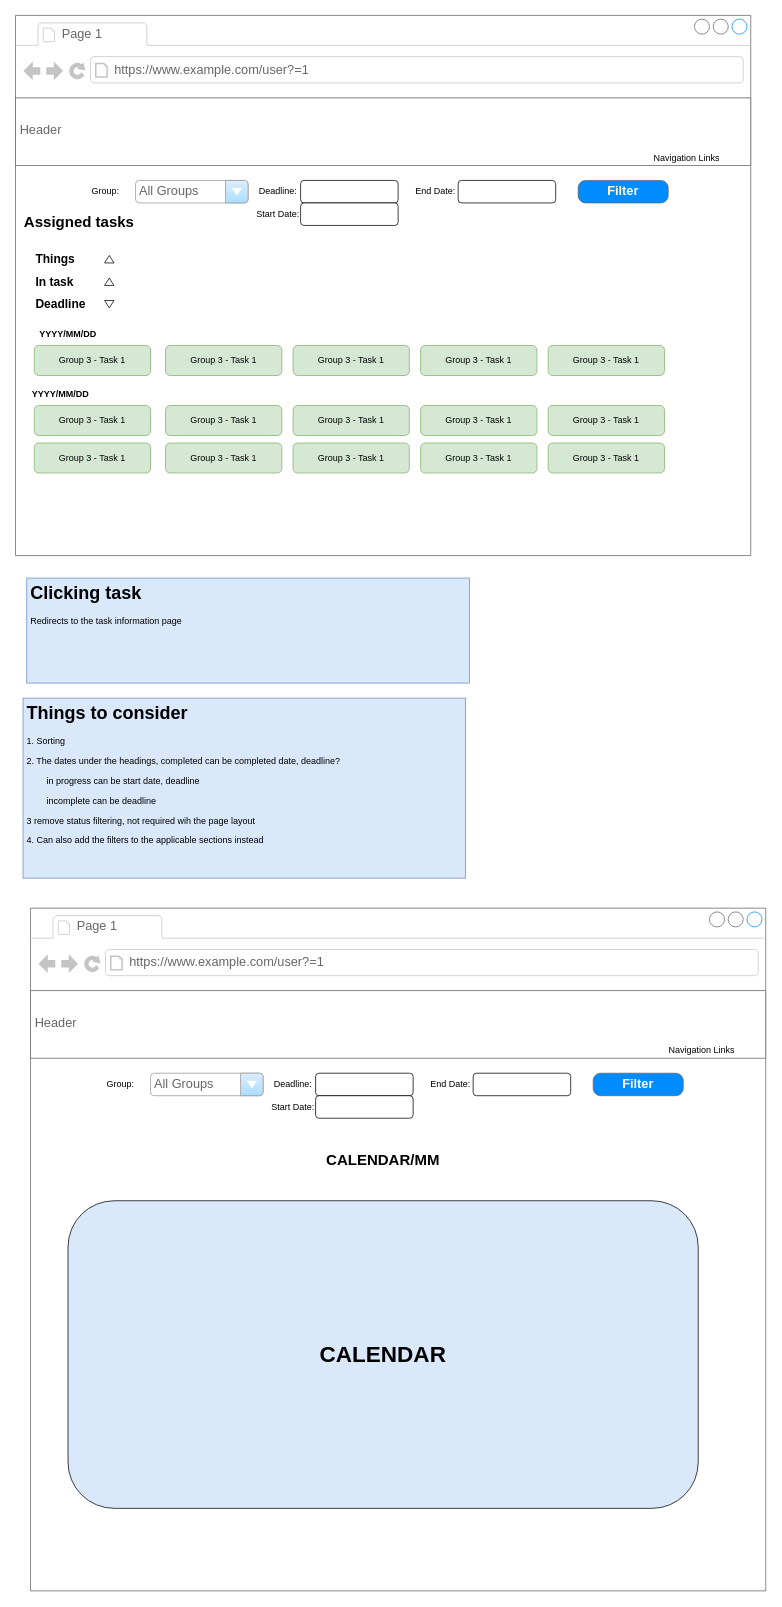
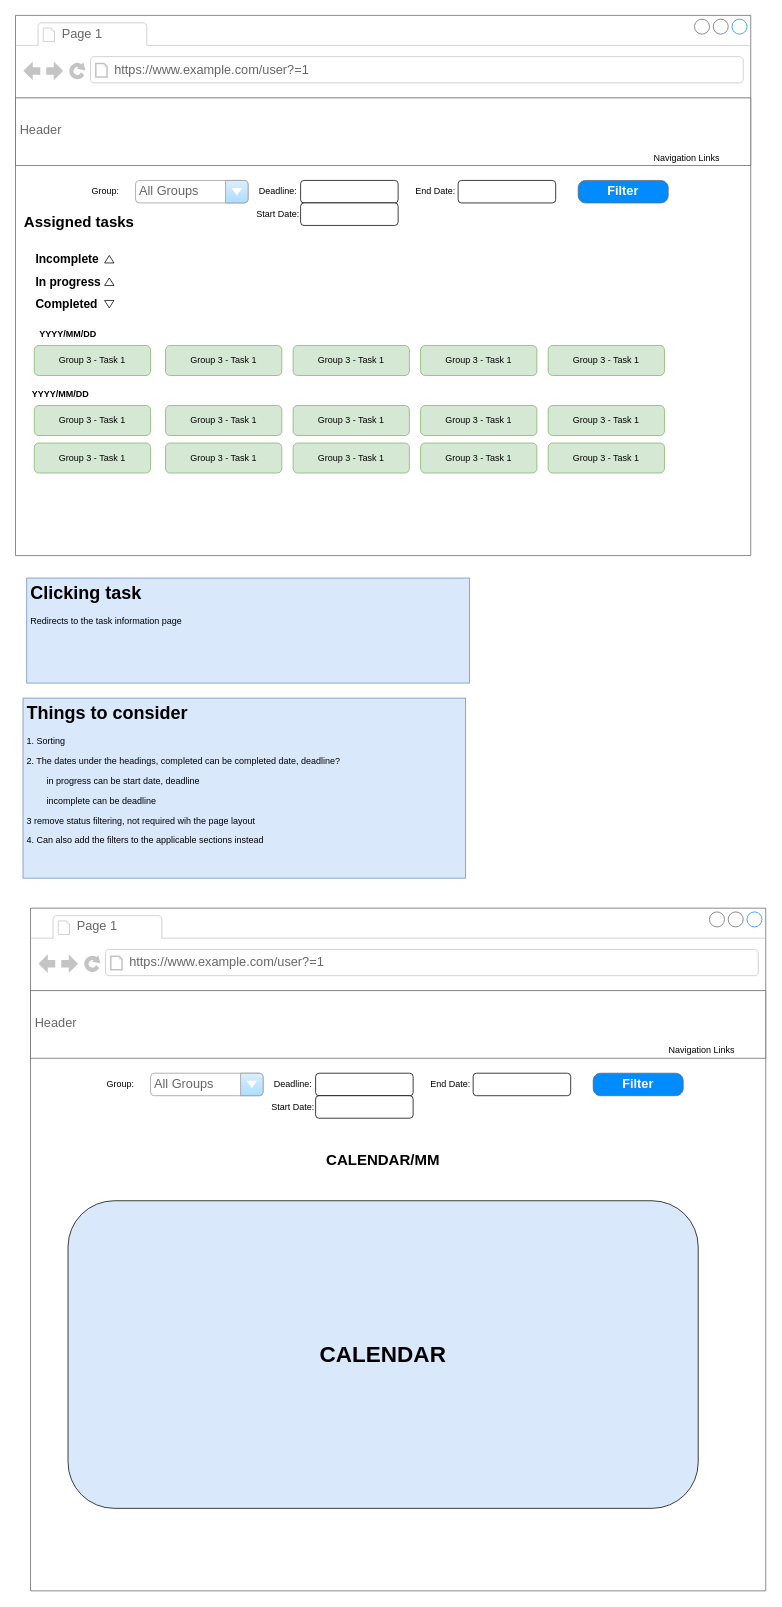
- <mxCell id="20" value="Things" style="text;html=1;align=left;verticalAlign=middle;whiteSpace=wrap;rounded=0;fontStyle=1;fontSize=16;" parent="19" vertex="1"><mxGeometry width="120" height="30" as="geometry" /></mxCell>
+ <mxCell id="20" value="Incomplete" style="text;html=1;align=left;verticalAlign=middle;whiteSpace=wrap;rounded=0;fontStyle=1;fontSize=16;" parent="19" vertex="1"><mxGeometry width="120" height="30" as="geometry" /></mxCell>
- <mxCell id="23" value="In task" style="text;html=1;align=left;verticalAlign=middle;whiteSpace=wrap;rounded=0;fontStyle=1;fontSize=16;" parent="22" vertex="1"><mxGeometry width="120" height="30" as="geometry" /></mxCell>
+ <mxCell id="23" value="In progress" style="text;html=1;align=left;verticalAlign=middle;whiteSpace=wrap;rounded=0;fontStyle=1;fontSize=16;" parent="22" vertex="1"><mxGeometry width="120" height="30" as="geometry" /></mxCell>
- <mxCell id="17" value="Deadline" style="text;html=1;align=left;verticalAlign=middle;whiteSpace=wrap;rounded=0;fontStyle=1;fontSize=16;" parent="16" vertex="1"><mxGeometry width="120" height="30" as="geometry" /></mxCell>
+ <mxCell id="17" value="Completed" style="text;html=1;align=left;verticalAlign=middle;whiteSpace=wrap;rounded=0;fontStyle=1;fontSize=16;" parent="16" vertex="1"><mxGeometry width="120" height="30" as="geometry" /></mxCell>
